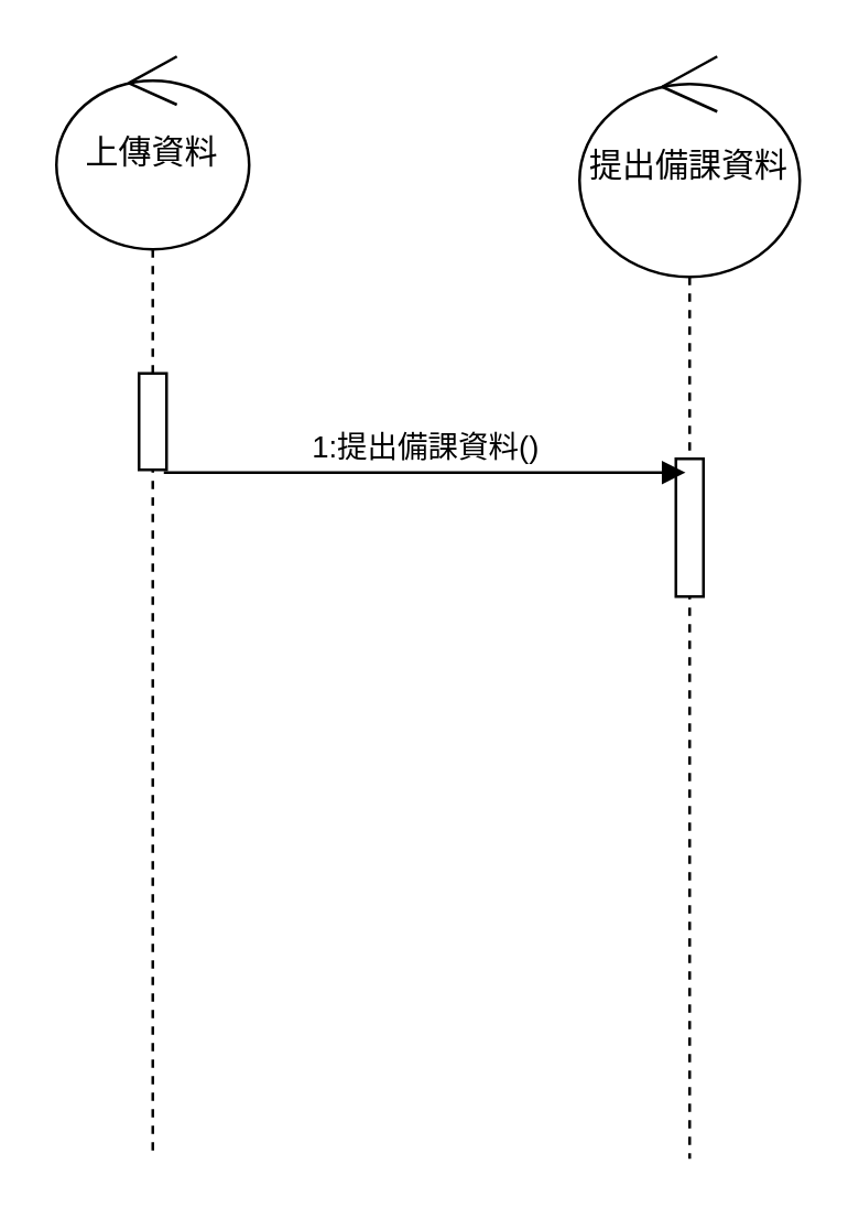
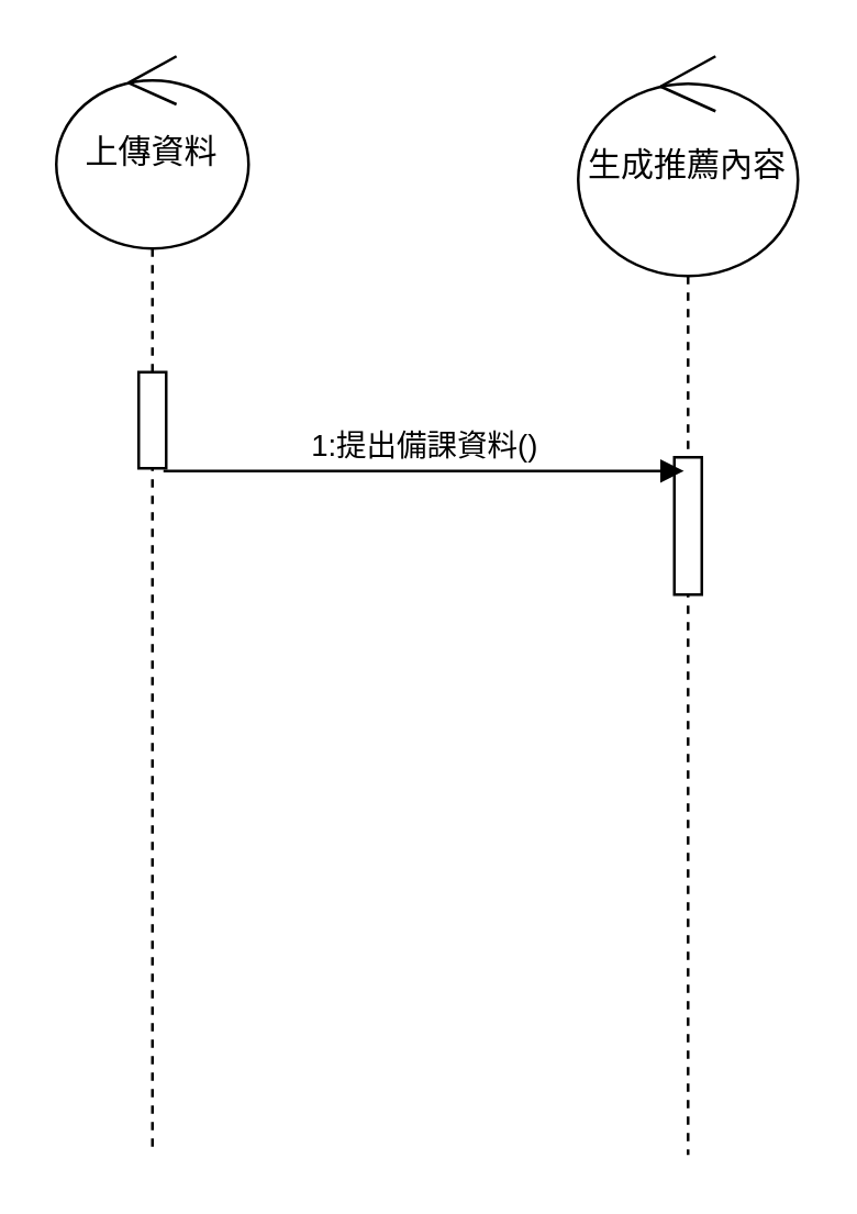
- <mxCell id="4" value="提出備課資料" style="shape=umlLifeline;perimeter=lifelinePerimeter;whiteSpace=wrap;html=1;container=1;dropTarget=0;collapsible=0;recursiveResize=0;outlineConnect=0;portConstraint=eastwest;newEdgeStyle={&quot;curved&quot;:0,&quot;rounded&quot;:0};participant=umlControl;size=80;" parent="1" vertex="1"><mxGeometry x="210" y="20" width="80" height="400" as="geometry" /></mxCell>
+ <mxCell id="4" value="生成推薦內容" style="shape=umlLifeline;perimeter=lifelinePerimeter;whiteSpace=wrap;html=1;container=1;dropTarget=0;collapsible=0;recursiveResize=0;outlineConnect=0;portConstraint=eastwest;newEdgeStyle={&quot;curved&quot;:0,&quot;rounded&quot;:0};participant=umlControl;size=80;" parent="1" vertex="1"><mxGeometry x="210" y="20" width="80" height="400" as="geometry" /></mxCell>
